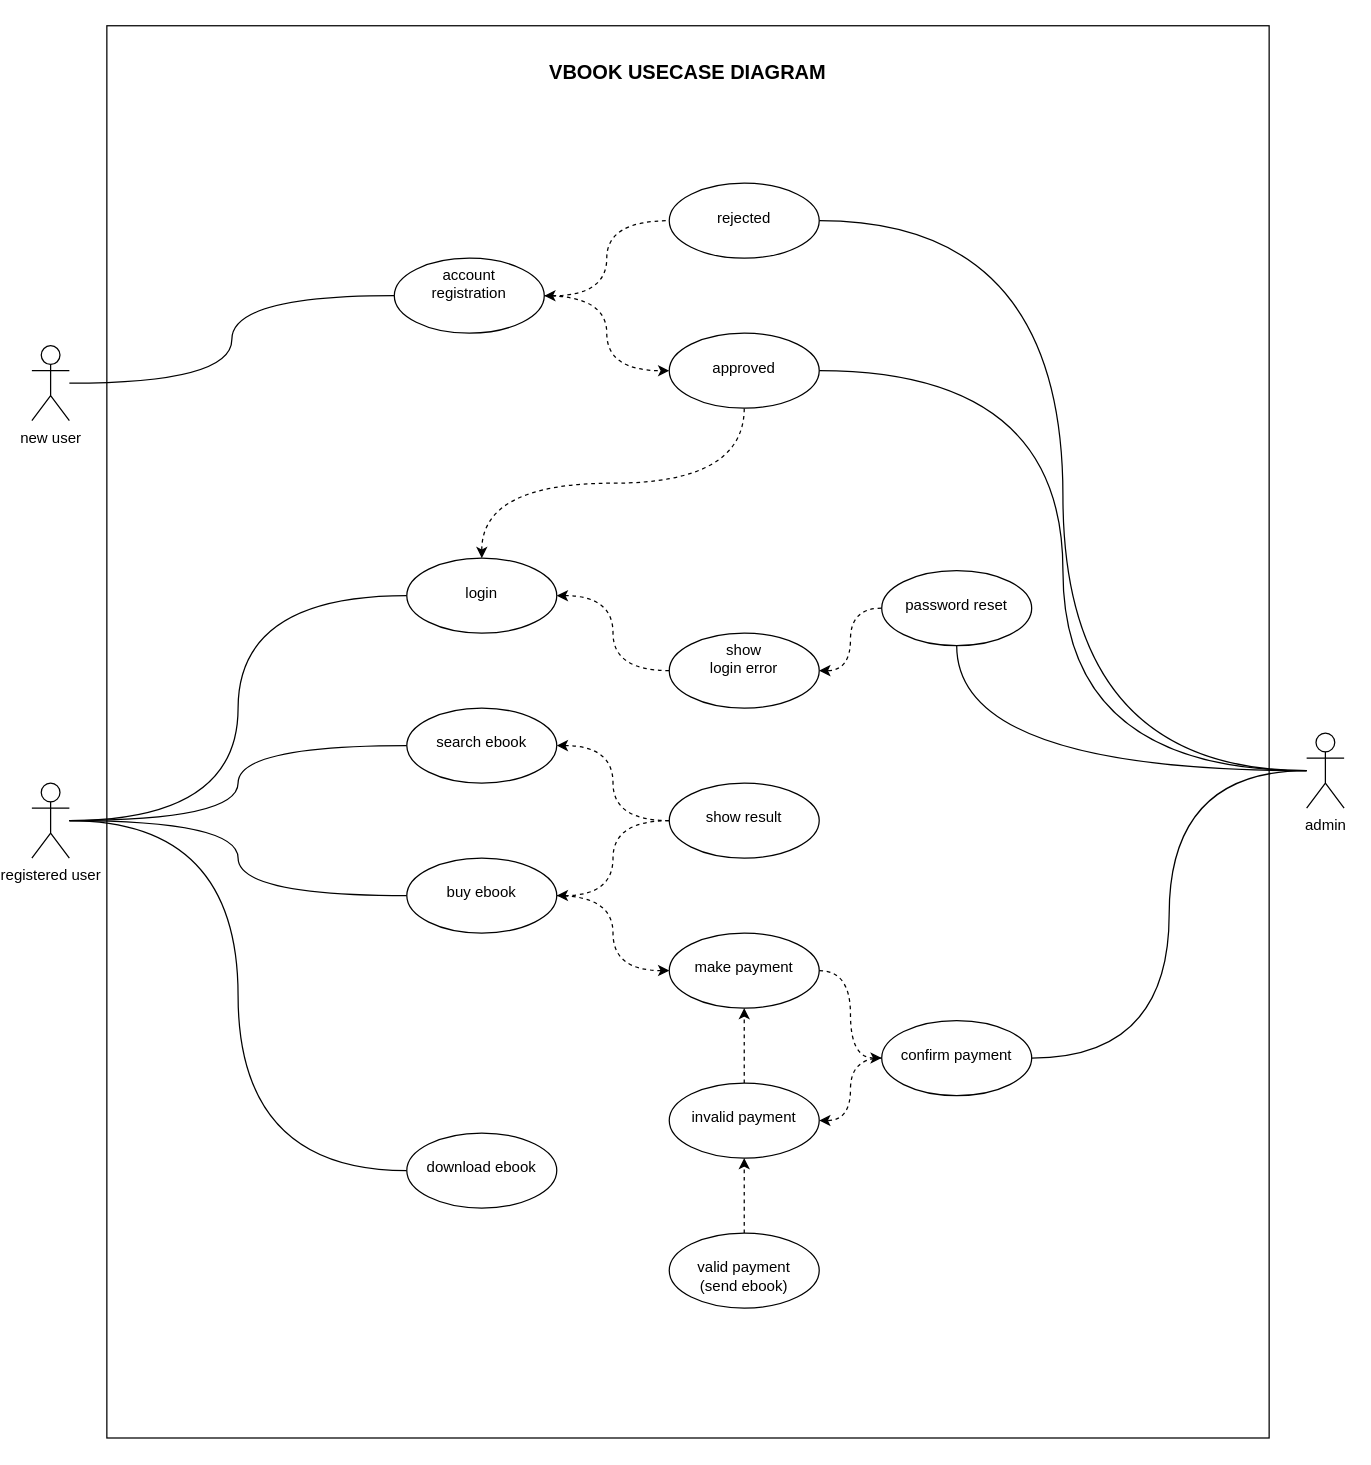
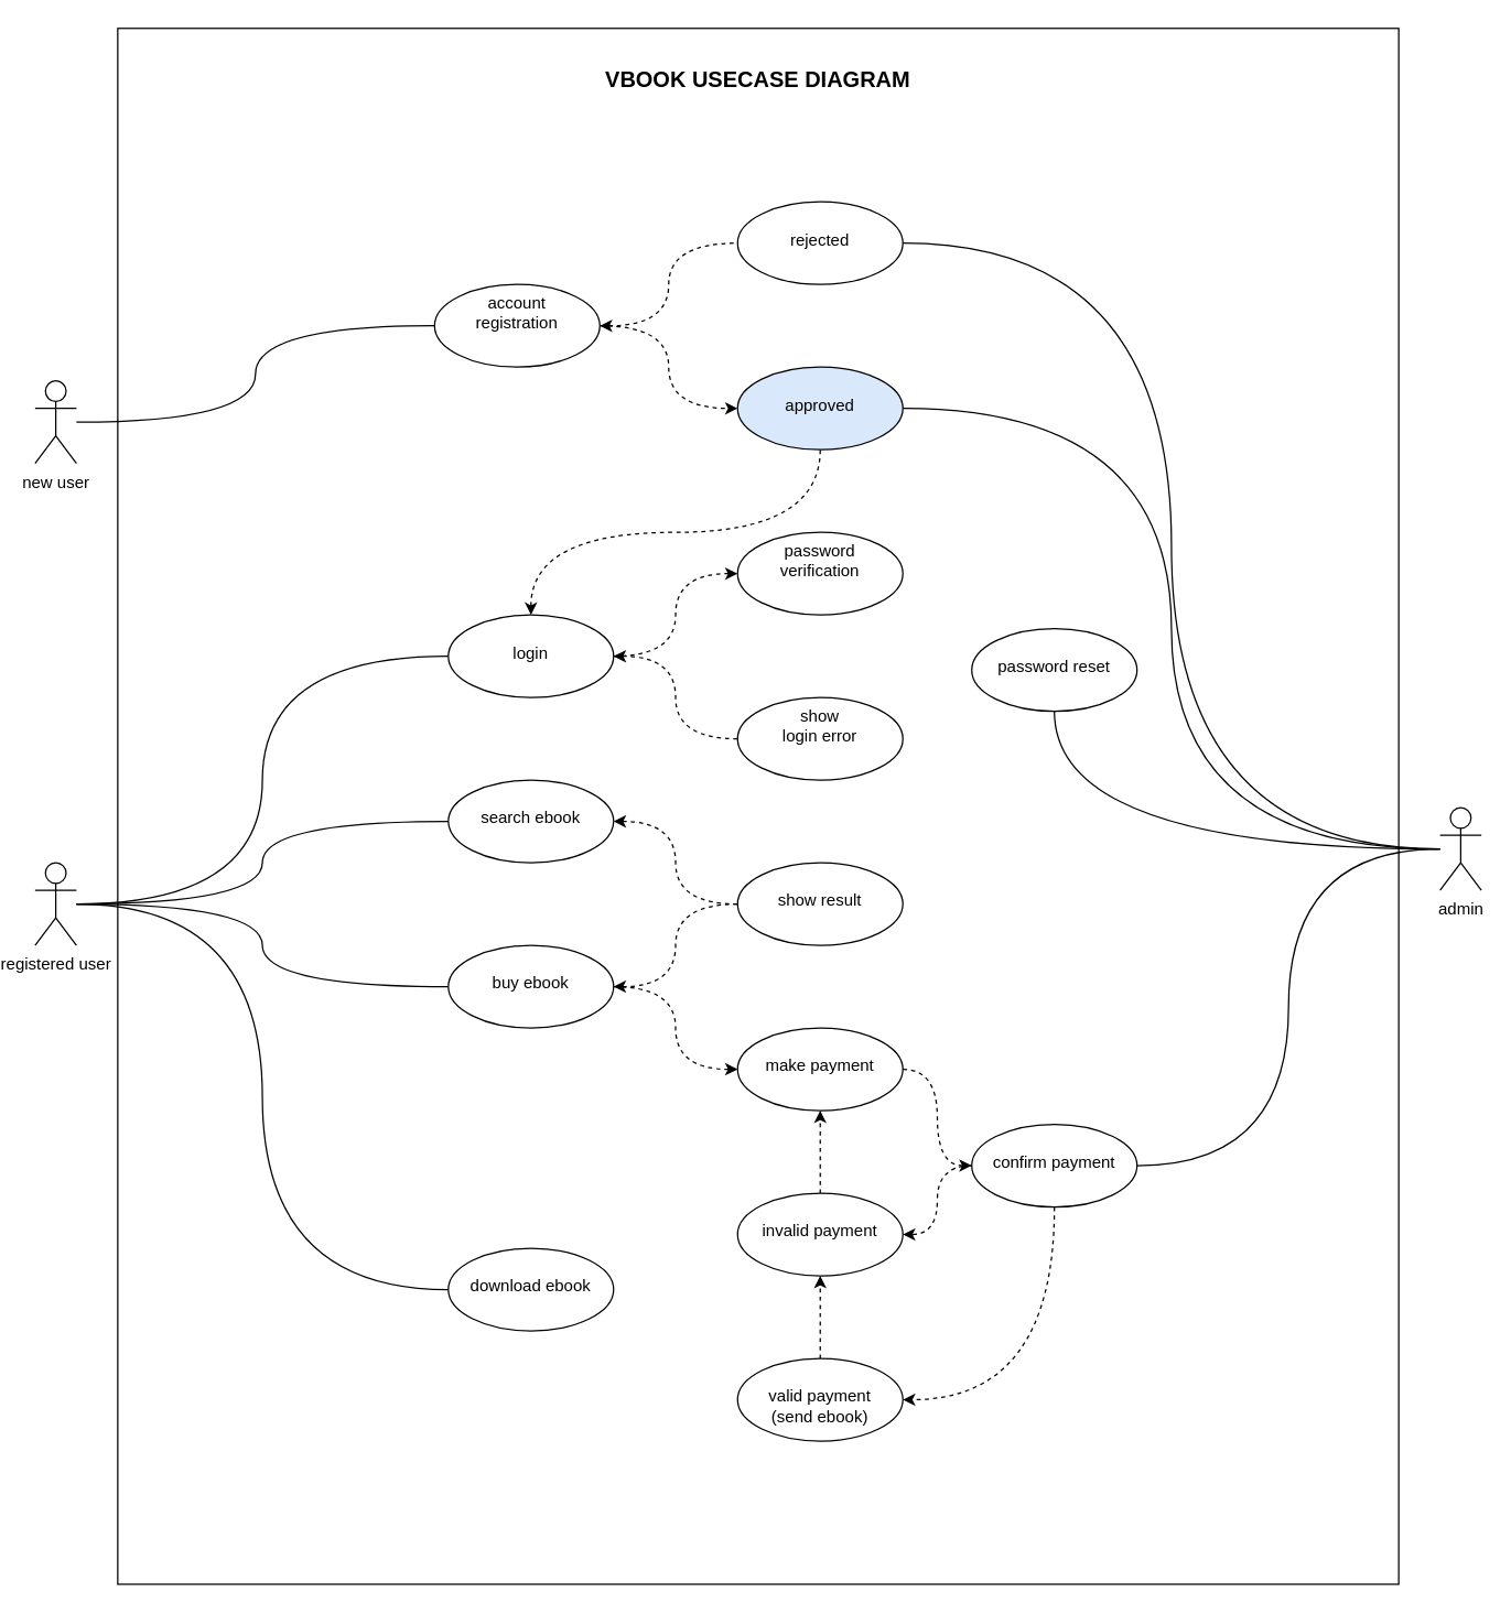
- <mxCell id="27" value="&lt;br&gt;approved" style="ellipse;whiteSpace=wrap;html=1;verticalAlign=top;" vertex="1" parent="1"><mxGeometry x="530" y="266" width="120" height="60" as="geometry" /></mxCell>
+ <mxCell id="27" value="&lt;br&gt;approved" style="ellipse;whiteSpace=wrap;html=1;verticalAlign=top;fillColor=#dae8fc;" vertex="1" parent="1"><mxGeometry x="530" y="266" width="120" height="60" as="geometry" /></mxCell>
+ <mxCell id="21" value="password &lt;br&gt;verification" style="ellipse;whiteSpace=wrap;html=1;verticalAlign=top;" vertex="1" parent="1"><mxGeometry x="530" y="386" width="120" height="60" as="geometry" /></mxCell>
+ <mxCell id="19" value="" style="edgeStyle=orthogonalEdgeStyle;curved=1;orthogonalLoop=1;jettySize=auto;html=1;dashed=1;" edge="1" parent="1" source="20" target="21"><mxGeometry relative="1" as="geometry" /></mxCell>
- <mxCell id="24" value="" style="edgeStyle=orthogonalEdgeStyle;curved=1;orthogonalLoop=1;jettySize=auto;html=1;dashed=1;" edge="1" parent="1" source="25" target="23"><mxGeometry relative="1" as="geometry" /></mxCell>
+ <mxCell id="34" value="" style="edgeStyle=orthogonalEdgeStyle;curved=1;orthogonalLoop=1;jettySize=auto;html=1;dashed=1;startArrow=none;startFill=0;endArrow=classic;endFill=1;exitX=0.5;exitY=1;exitDx=0;exitDy=0;entryX=1;entryY=0.5;entryDx=0;entryDy=0;" edge="1" parent="1" source="37" target="40"><mxGeometry relative="1" as="geometry" /></mxCell>
